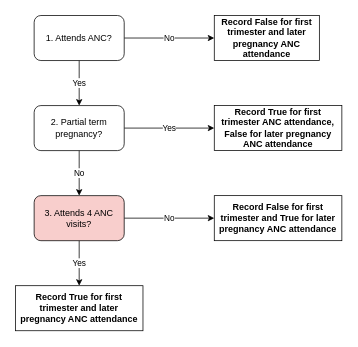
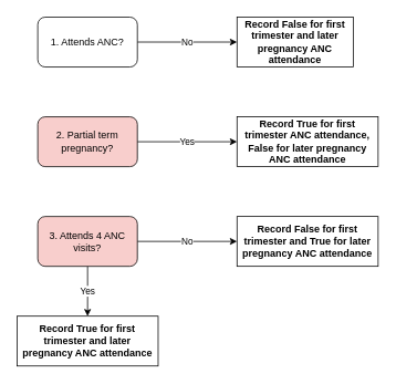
- <mxCell id="2" value="Yes" style="edgeStyle=orthogonalEdgeStyle;rounded=0;orthogonalLoop=1;jettySize=auto;html=1;entryX=0.5;entryY=0;entryDx=0;entryDy=0;" edge="1" parent="1" source="4" target="7"><mxGeometry relative="1" as="geometry" /></mxCell>
- <mxCell id="7" value="2. Partial term pregnancy?" style="rounded=1;whiteSpace=wrap;html=1;" vertex="1" parent="1"><mxGeometry x="45" y="140" width="120" height="60" as="geometry" /></mxCell>
+ <mxCell id="7" value="2. Partial term pregnancy?" style="rounded=1;whiteSpace=wrap;html=1;fillColor=#f8cecc;" vertex="1" parent="1"><mxGeometry x="45" y="140" width="120" height="60" as="geometry" /></mxCell>
- <mxCell id="6" value="No" style="edgeStyle=orthogonalEdgeStyle;rounded=0;orthogonalLoop=1;jettySize=auto;html=1;" edge="1" parent="1" source="7" target="12"><mxGeometry relative="1" as="geometry" /></mxCell>
